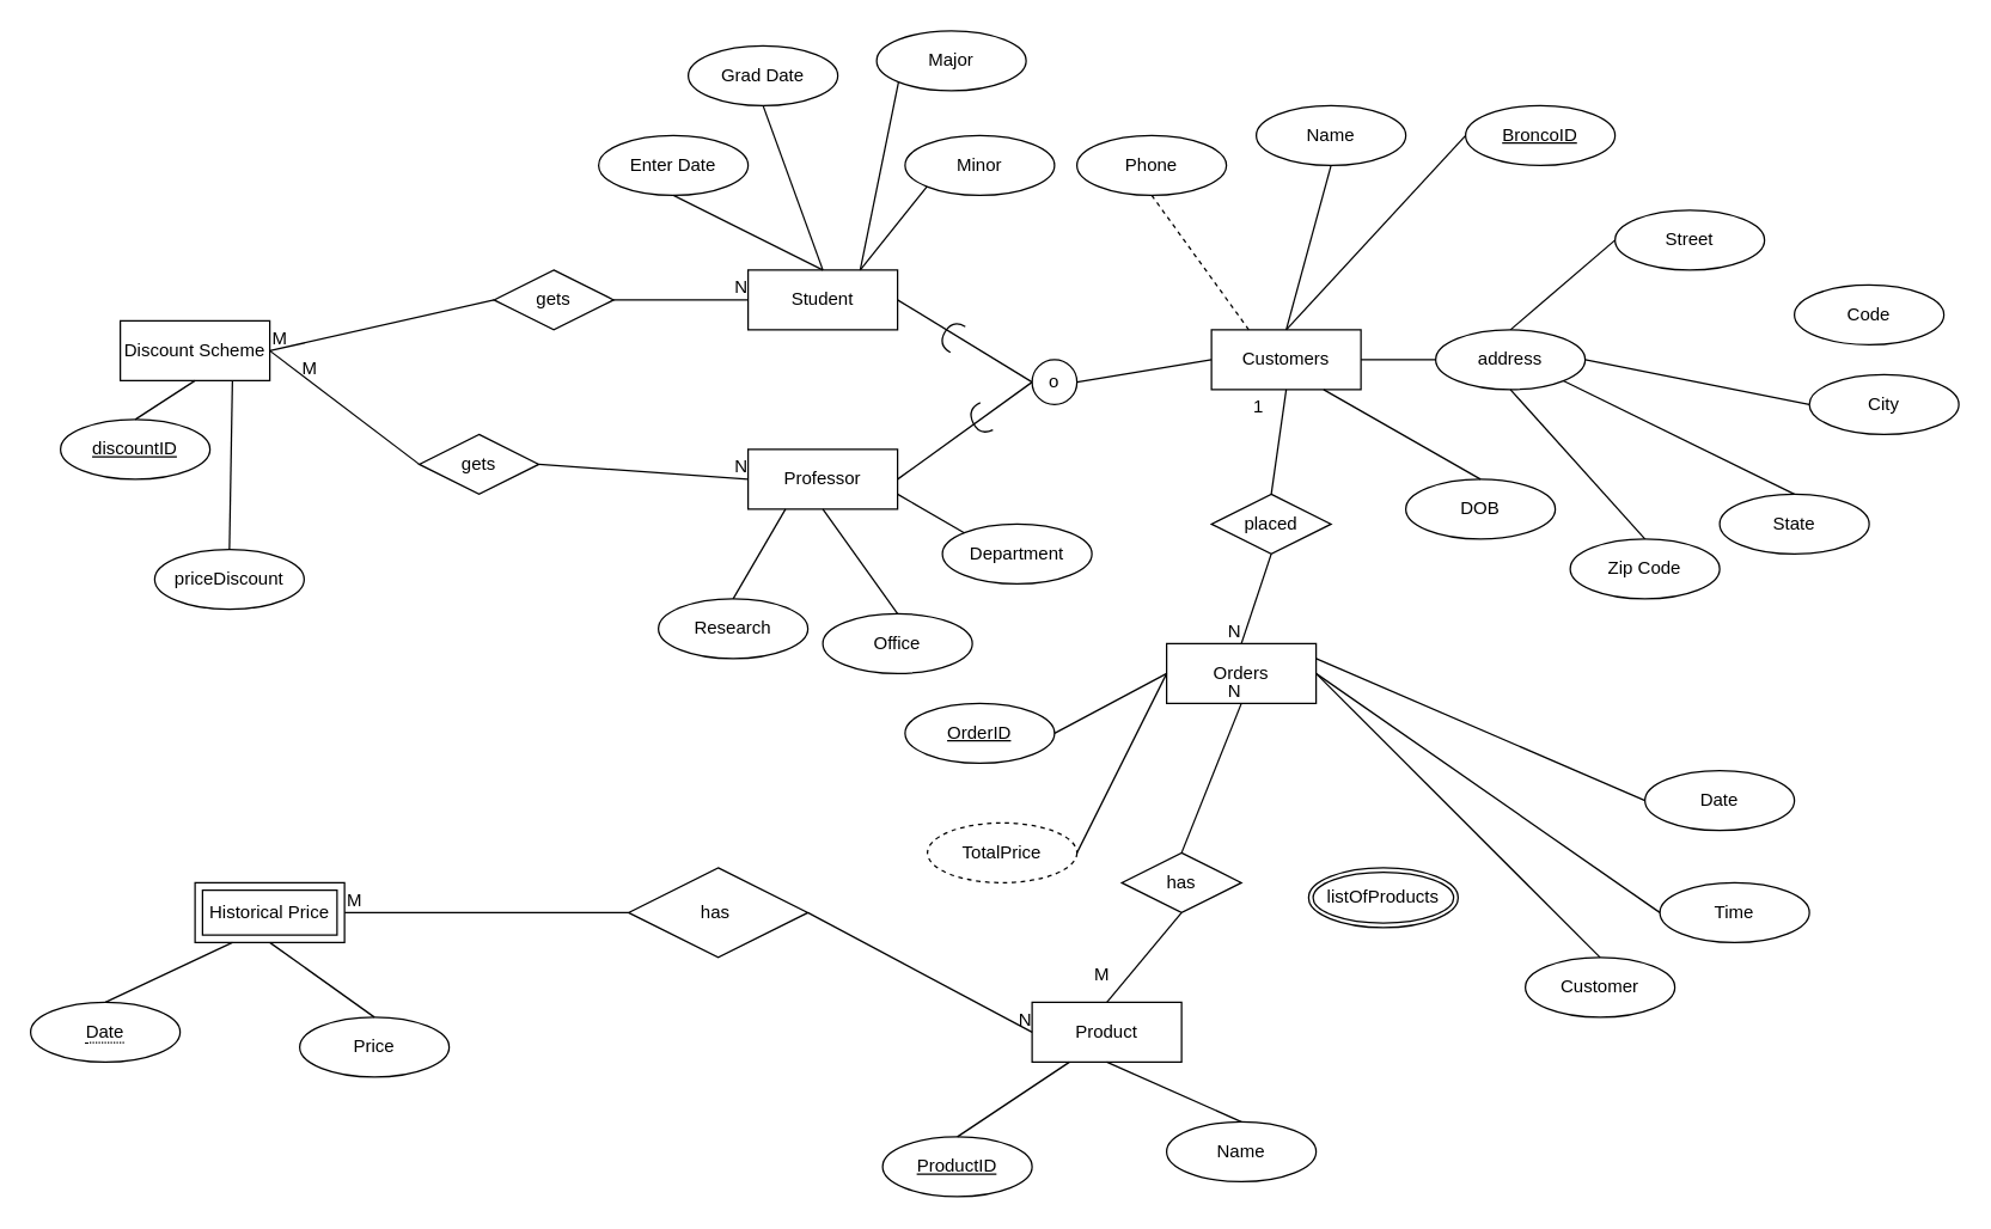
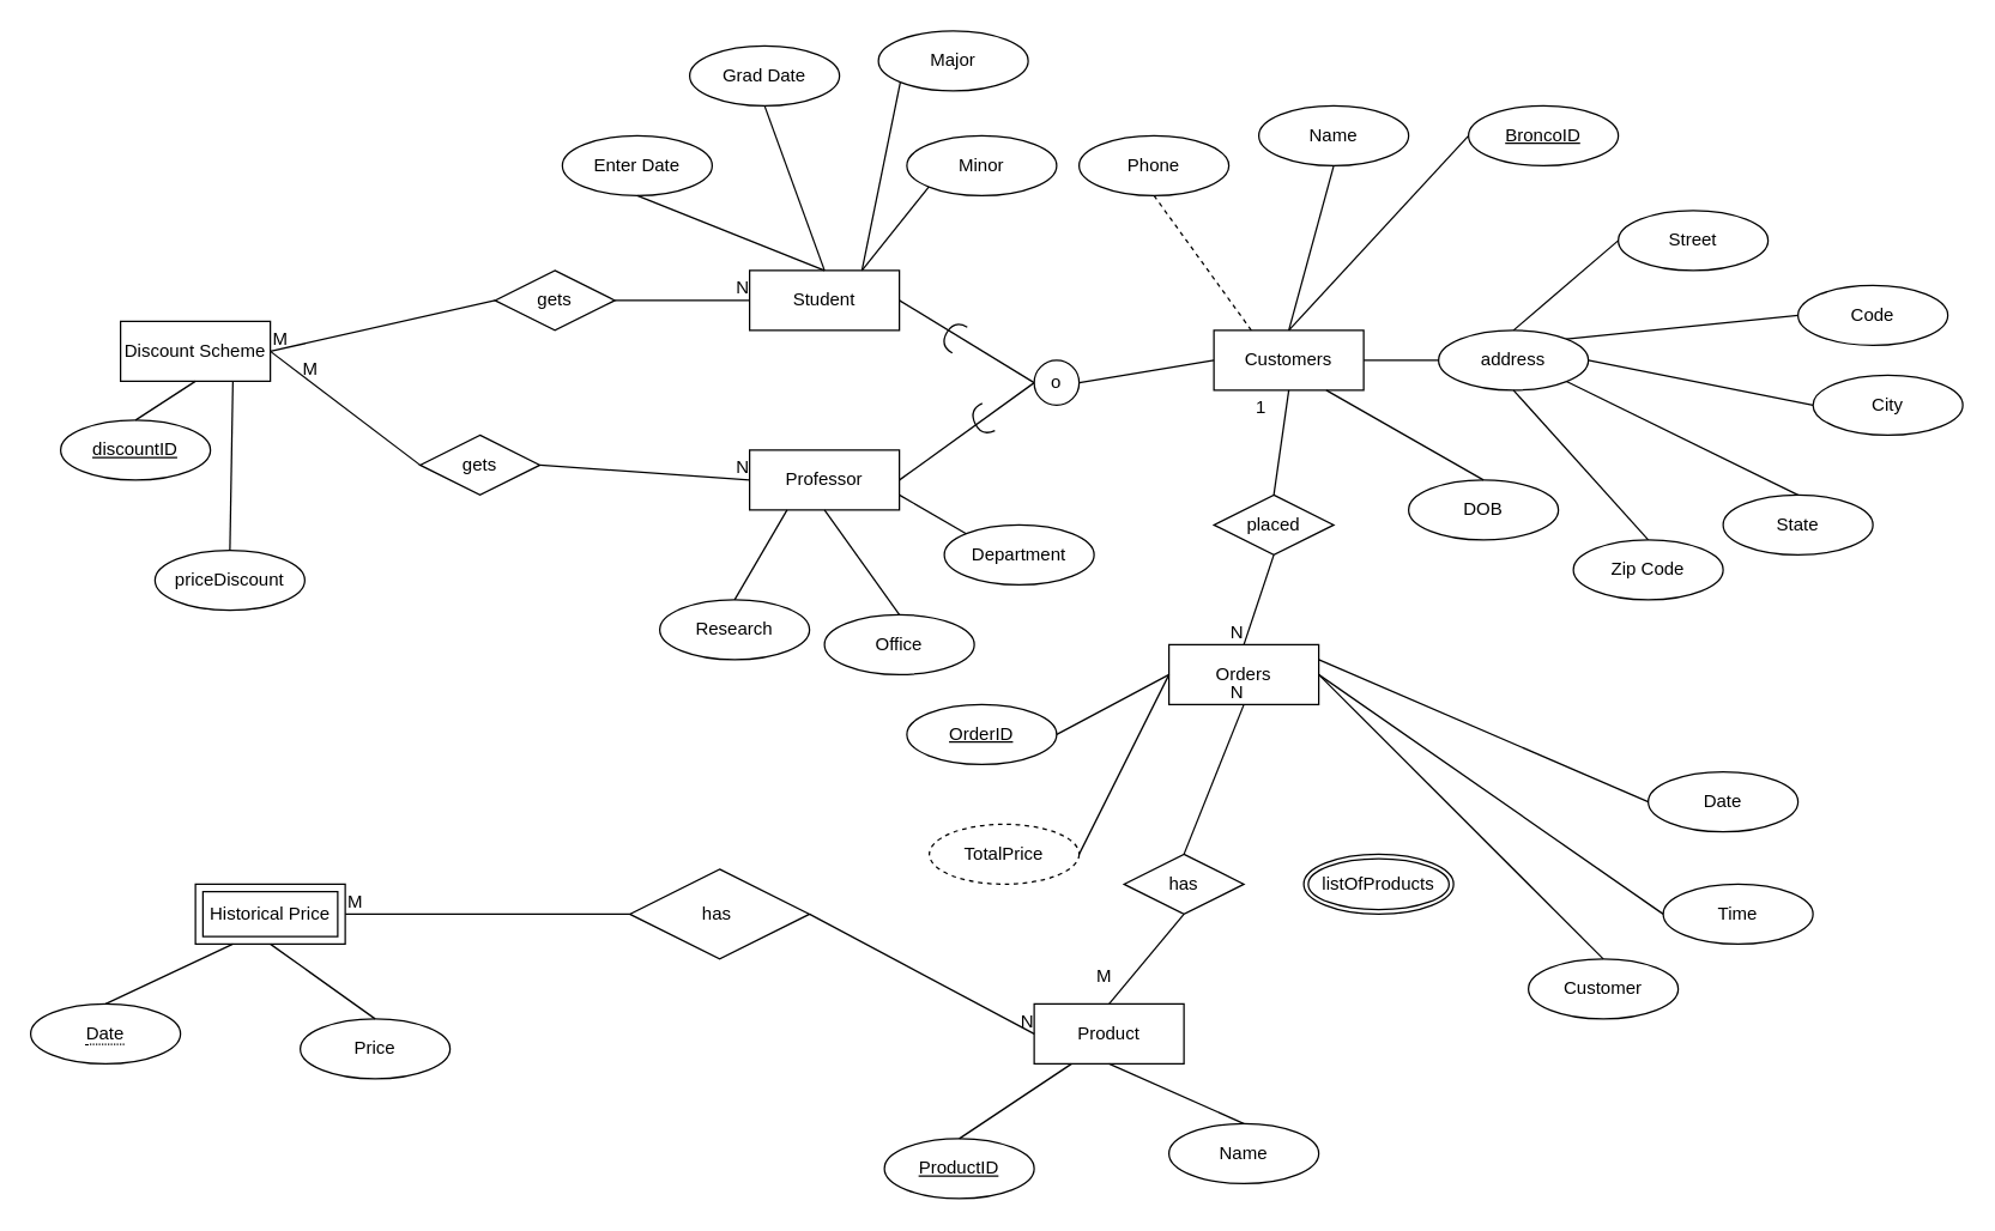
- <mxCell id="66" value="Enter Date" style="ellipse;whiteSpace=wrap;html=1;align=center;" parent="1" vertex="1"><mxGeometry x="400" y="90" width="100" height="40" as="geometry" /></mxCell>
+ <mxCell id="66" value="Enter Date" style="ellipse;whiteSpace=wrap;html=1;align=center;" parent="1" vertex="1"><mxGeometry x="375" y="90" width="100" height="40" as="geometry" /></mxCell>
+ <mxCell id="51" value="" style="endArrow=none;html=1;rounded=0;entryX=0;entryY=0.5;entryDx=0;entryDy=0;exitX=1;exitY=0;exitDx=0;exitDy=0;" parent="1" source="44" target="48" edge="1"><mxGeometry relative="1" as="geometry"><mxPoint x="780" y="440" as="sourcePoint" /><mxPoint x="940" y="440" as="targetPoint" /></mxGeometry></mxCell>
- <mxCell id="94" value="listOfProducts" style="ellipse;shape=doubleEllipse;margin=3;whiteSpace=wrap;html=1;align=center;" parent="1" vertex="1"><mxGeometry x="875" y="580" width="100" height="40" as="geometry" /></mxCell>
+ <mxCell id="94" value="listOfProducts" style="ellipse;shape=doubleEllipse;margin=3;whiteSpace=wrap;html=1;align=center;" parent="1" vertex="1"><mxGeometry x="870" y="570" width="100" height="40" as="geometry" /></mxCell>
